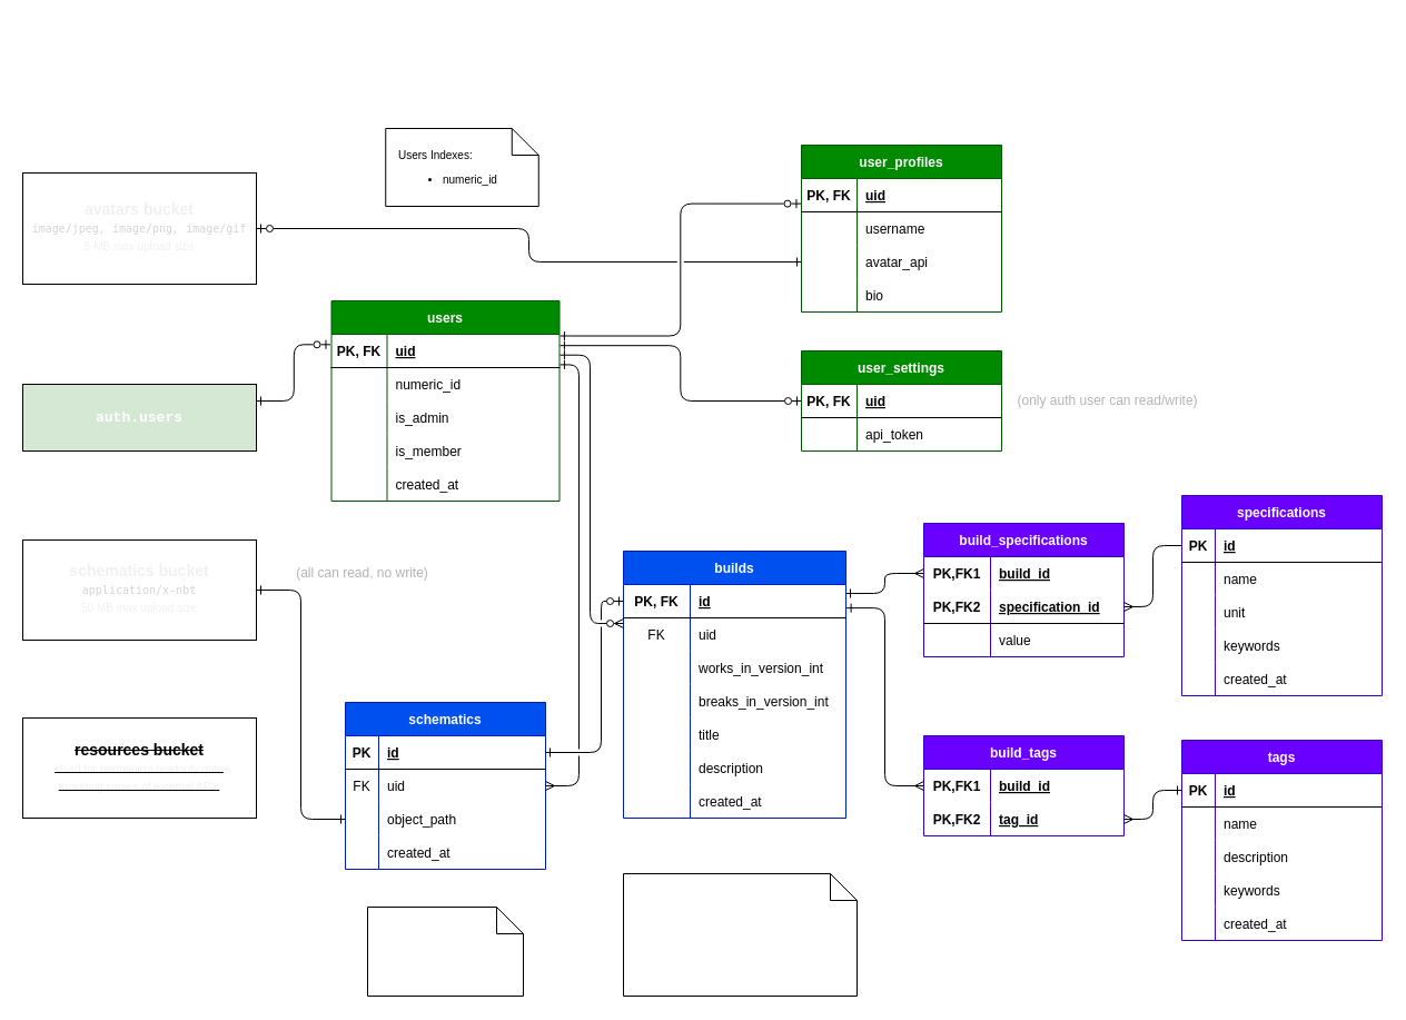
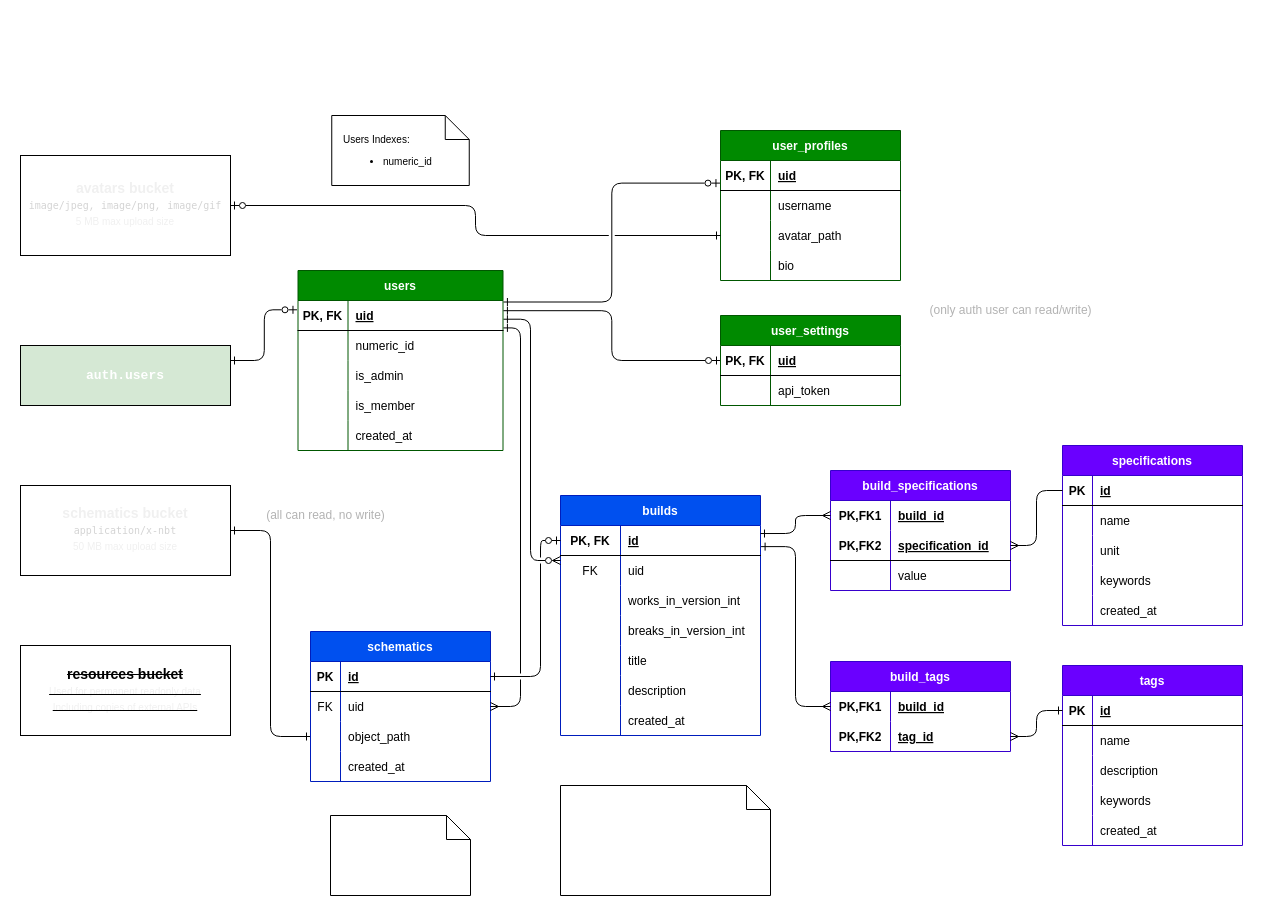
- <mxCell id="143" value="Users Indexes:&lt;br style=&quot;font-size: 10px;&quot;&gt;&lt;ul style=&quot;font-size: 10px;&quot;&gt;&lt;li style=&quot;font-size: 10px;&quot;&gt;numeric_id&lt;/li&gt;&lt;/ul&gt;" style="shape=note;size=24;whiteSpace=wrap;html=1;labelBackgroundColor=none;fontSize=10;align=left;verticalAlign=middle;labelPosition=center;verticalLabelPosition=middle;spacing=2;spacingTop=10;spacingLeft=10;" parent="1" vertex="1"><mxGeometry x="346.25" y="115" width="137.5" height="70" as="geometry" /></mxCell>
+ <mxCell id="143" value="Users Indexes:&lt;br style=&quot;font-size: 10px;&quot;&gt;&lt;ul style=&quot;font-size: 10px;&quot;&gt;&lt;li style=&quot;font-size: 10px;&quot;&gt;numeric_id&lt;/li&gt;&lt;/ul&gt;" style="shape=note;size=24;whiteSpace=wrap;html=1;labelBackgroundColor=none;fontSize=10;align=left;verticalAlign=middle;labelPosition=center;verticalLabelPosition=middle;spacing=2;spacingTop=10;spacingLeft=10;" parent="1" vertex="1"><mxGeometry x="331.25" y="115" width="137.5" height="70" as="geometry" /></mxCell>
- <mxCell id="11" value="avatar_api" style="shape=partialRectangle;connectable=0;fillColor=none;top=0;left=0;bottom=0;right=0;align=left;spacingLeft=6;overflow=hidden;" parent="9" vertex="1"><mxGeometry x="50" width="130" height="30" as="geometry"><mxRectangle width="130" height="30" as="alternateBounds" /></mxGeometry></mxCell>
+ <mxCell id="11" value="avatar_path" style="shape=partialRectangle;connectable=0;fillColor=none;top=0;left=0;bottom=0;right=0;align=left;spacingLeft=6;overflow=hidden;" parent="9" vertex="1"><mxGeometry x="50" width="130" height="30" as="geometry"><mxRectangle width="130" height="30" as="alternateBounds" /></mxGeometry></mxCell>
- <mxCell id="139" value="(only auth user can read/write)" style="text;html=1;align=center;verticalAlign=middle;resizable=0;points=[];autosize=1;strokeColor=none;fillColor=none;fontColor=#B3B3B3;" parent="1" vertex="1"><mxGeometry x="900" y="345" width="190" height="30" as="geometry" /></mxCell>
+ <mxCell id="139" value="(only auth user can read/write)" style="text;html=1;align=center;verticalAlign=middle;resizable=0;points=[];autosize=1;strokeColor=none;fillColor=none;fontColor=#B3B3B3;" parent="1" vertex="1"><mxGeometry x="915" y="295" width="190" height="30" as="geometry" /></mxCell>
